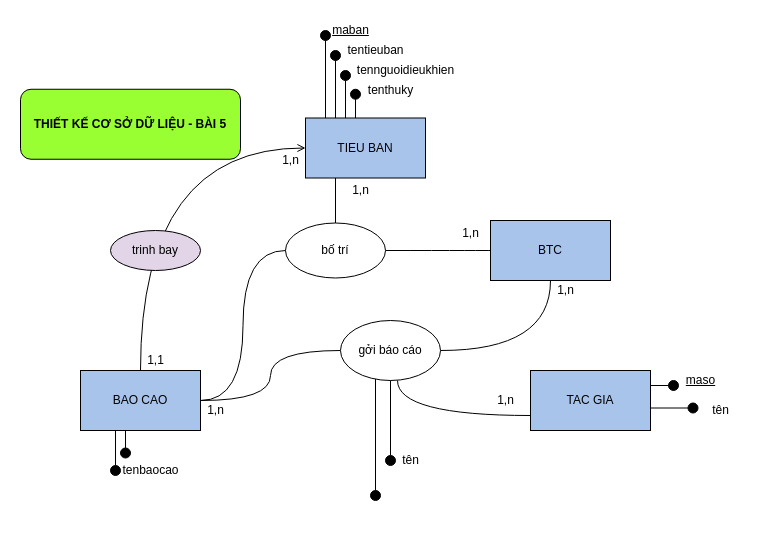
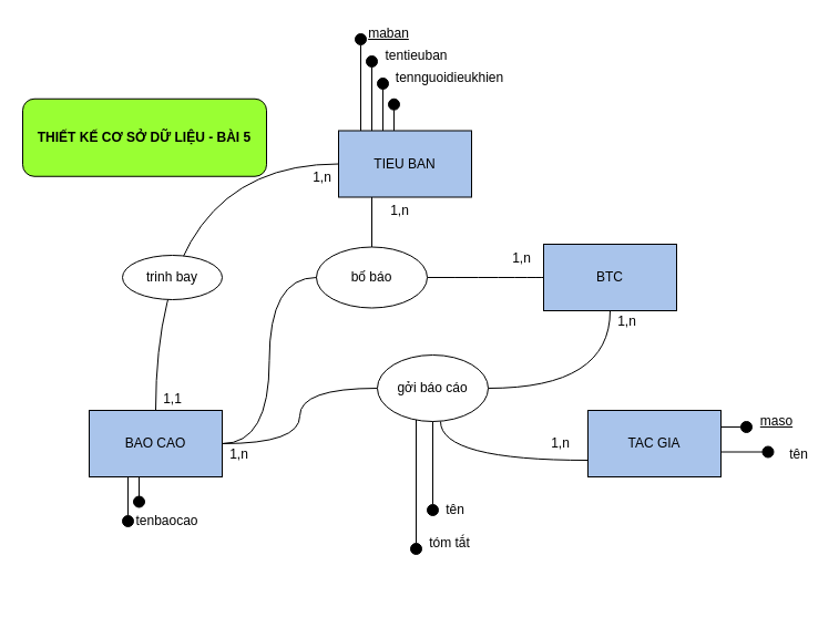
- <mxCell id="10" value="tenthuky" style="text;html=1;align=center;verticalAlign=middle;resizable=0;points=[];autosize=1;" parent="1" vertex="1"><mxGeometry x="360" y="80" width="60" height="20" as="geometry" /></mxCell>
- <mxCell id="11" value="" style="endArrow=open;html=1;edgeStyle=orthogonalEdgeStyle;curved=1;exitX=0.5;exitY=0;exitDx=0;exitDy=0;entryX=0;entryY=0.5;entryDx=0;entryDy=0;" parent="1" source="22" target="35" edge="1"><mxGeometry width="50" height="50" relative="1" as="geometry"><mxPoint x="160" y="265" as="sourcePoint" /><mxPoint x="210" y="215" as="targetPoint" /></mxGeometry></mxCell>
+ <mxCell id="11" value="" style="endArrow=none;html=1;edgeStyle=orthogonalEdgeStyle;curved=1;exitX=0.5;exitY=0;exitDx=0;exitDy=0;entryX=0;entryY=0.5;entryDx=0;entryDy=0;" parent="1" source="22" target="35" edge="1"><mxGeometry width="50" height="50" relative="1" as="geometry"><mxPoint x="160" y="265" as="sourcePoint" /><mxPoint x="210" y="215" as="targetPoint" /></mxGeometry></mxCell>
- <mxCell id="16" value="trinh bay" style="ellipse;whiteSpace=wrap;html=1;fillColor=#e1d5e7;" parent="1" vertex="1"><mxGeometry x="110" y="230" width="90" height="40" as="geometry" /></mxCell>
+ <mxCell id="16" value="trinh bay" style="ellipse;whiteSpace=wrap;html=1;" parent="1" vertex="1"><mxGeometry x="110" y="230" width="90" height="40" as="geometry" /></mxCell>
- <mxCell id="24" value="bố trí" style="ellipse;whiteSpace=wrap;html=1;" parent="1" vertex="1"><mxGeometry x="285" y="222.5" width="100" height="55" as="geometry" /></mxCell>
+ <mxCell id="24" value="bố báo" style="ellipse;whiteSpace=wrap;html=1;" parent="1" vertex="1"><mxGeometry x="285" y="222.5" width="100" height="55" as="geometry" /></mxCell>
+ <mxCell id="33" value="tóm tắt" style="text;html=1;align=center;verticalAlign=middle;resizable=0;points=[];autosize=1;" vertex="1" parent="1"><mxGeometry x="380" y="480" width="50" height="20" as="geometry" /></mxCell>
